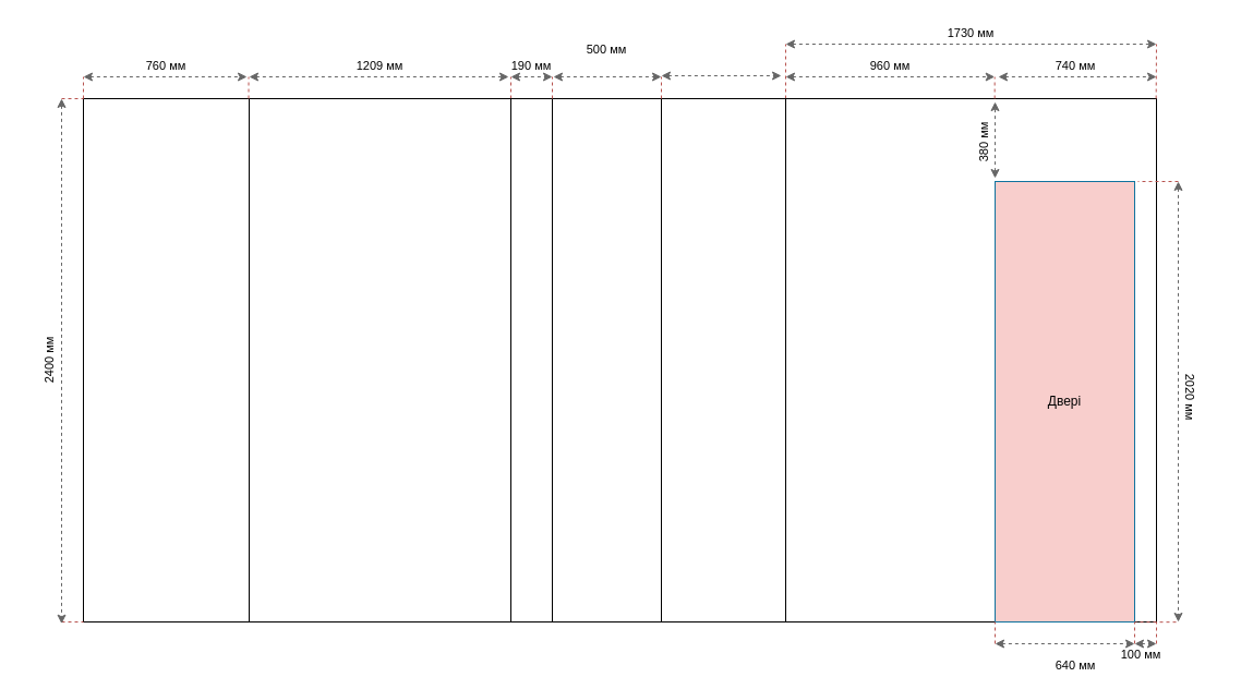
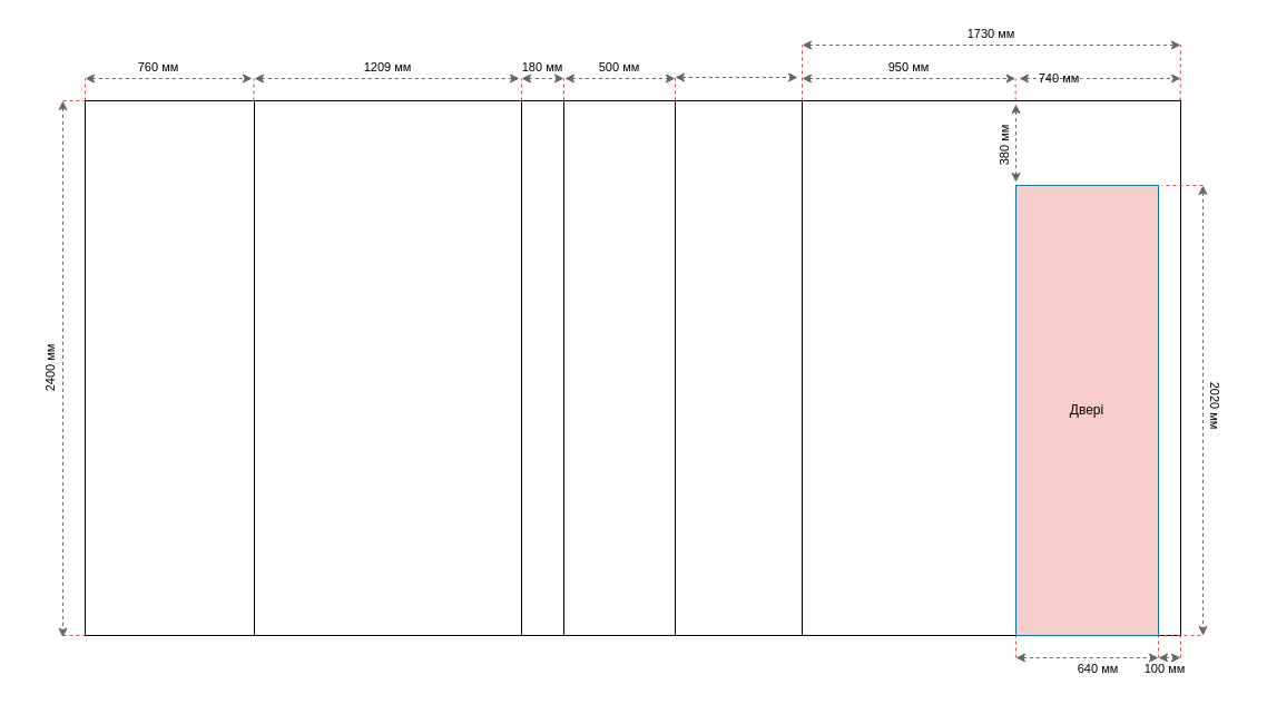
- <mxCell id="20" value="500 мм" style="text;html=1;strokeColor=none;fillColor=none;align=center;verticalAlign=middle;whiteSpace=wrap;rounded=0;fontSize=11;fontFamily=Helvetica;" parent="1" vertex="1"><mxGeometry x="531" y="35" width="50" height="20" as="geometry" /></mxCell>
+ <mxCell id="20" value="500 мм" style="text;html=1;strokeColor=none;fillColor=none;align=center;verticalAlign=middle;whiteSpace=wrap;rounded=0;fontSize=11;fontFamily=Helvetica;" parent="1" vertex="1"><mxGeometry x="531" y="50" width="50" height="20" as="geometry" /></mxCell>
- <mxCell id="12" value="760 мм" style="text;html=1;strokeColor=none;fillColor=none;align=center;verticalAlign=middle;whiteSpace=wrap;rounded=0;fontSize=11;fontFamily=Helvetica;" parent="1" vertex="1"><mxGeometry x="127" y="50" width="50" height="20" as="geometry" /></mxCell>
+ <mxCell id="12" value="760 мм" style="text;html=1;strokeColor=none;fillColor=none;align=center;verticalAlign=middle;whiteSpace=wrap;rounded=0;fontSize=11;fontFamily=Helvetica;" parent="1" vertex="1"><mxGeometry x="117" y="50" width="50" height="20" as="geometry" /></mxCell>
- <mxCell id="17" value="190 мм" style="text;html=1;strokeColor=none;fillColor=none;align=center;verticalAlign=middle;whiteSpace=wrap;rounded=0;fontSize=11;fontFamily=Helvetica;" parent="1" vertex="1"><mxGeometry x="462" y="50" width="50" height="20" as="geometry" /></mxCell>
+ <mxCell id="17" value="180 мм" style="text;html=1;strokeColor=none;fillColor=none;align=center;verticalAlign=middle;whiteSpace=wrap;rounded=0;fontSize=11;fontFamily=Helvetica;" parent="1" vertex="1"><mxGeometry x="462" y="50" width="50" height="20" as="geometry" /></mxCell>
- <mxCell id="23" value="960 мм" style="text;html=1;strokeColor=none;fillColor=none;align=center;verticalAlign=middle;whiteSpace=wrap;rounded=0;fontSize=11;fontFamily=Helvetica;" parent="1" vertex="1"><mxGeometry x="791" y="50" width="50" height="20" as="geometry" /></mxCell>
+ <mxCell id="23" value="950 мм" style="text;html=1;strokeColor=none;fillColor=none;align=center;verticalAlign=middle;whiteSpace=wrap;rounded=0;fontSize=11;fontFamily=Helvetica;" parent="1" vertex="1"><mxGeometry x="791" y="50" width="50" height="20" as="geometry" /></mxCell>
- <mxCell id="26" value="740 мм" style="text;html=1;strokeColor=none;fillColor=none;align=center;verticalAlign=middle;whiteSpace=wrap;rounded=0;fontSize=11;fontFamily=Helvetica;" parent="1" vertex="1"><mxGeometry x="961" y="50" width="50" height="20" as="geometry" /></mxCell>
+ <mxCell id="26" value="740 мм" style="text;html=1;strokeColor=none;fillColor=none;align=center;verticalAlign=middle;whiteSpace=wrap;rounded=0;fontSize=11;fontFamily=Helvetica;" parent="1" vertex="1"><mxGeometry x="926" y="60" width="50" height="20" as="geometry" /></mxCell>
- <mxCell id="40" value="640 мм" style="text;html=1;strokeColor=none;fillColor=none;align=center;verticalAlign=middle;whiteSpace=wrap;rounded=0;fontSize=11;fontFamily=Helvetica;" parent="1" vertex="1"><mxGeometry x="961" y="600" width="50" height="20" as="geometry" /></mxCell>
+ <mxCell id="40" value="640 мм" style="text;html=1;strokeColor=none;fillColor=none;align=center;verticalAlign=middle;whiteSpace=wrap;rounded=0;fontSize=11;fontFamily=Helvetica;" parent="1" vertex="1"><mxGeometry x="961" y="590" width="50" height="20" as="geometry" /></mxCell>
